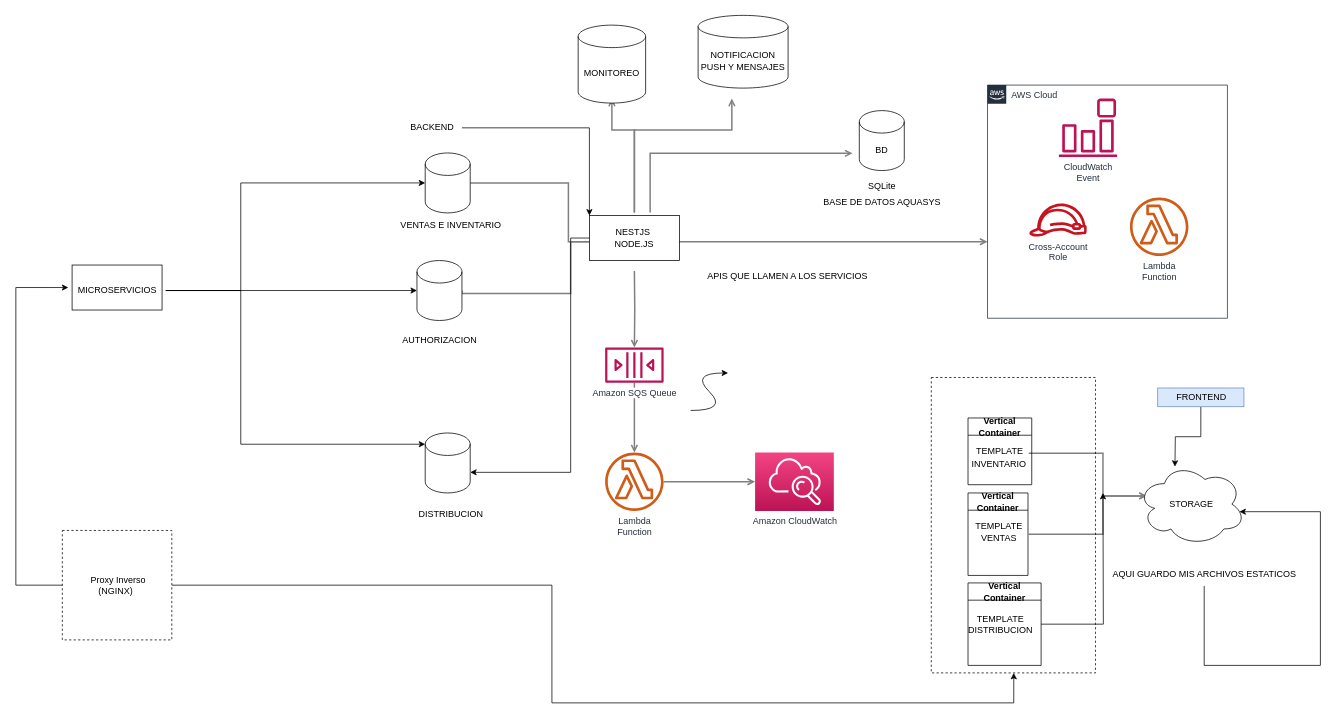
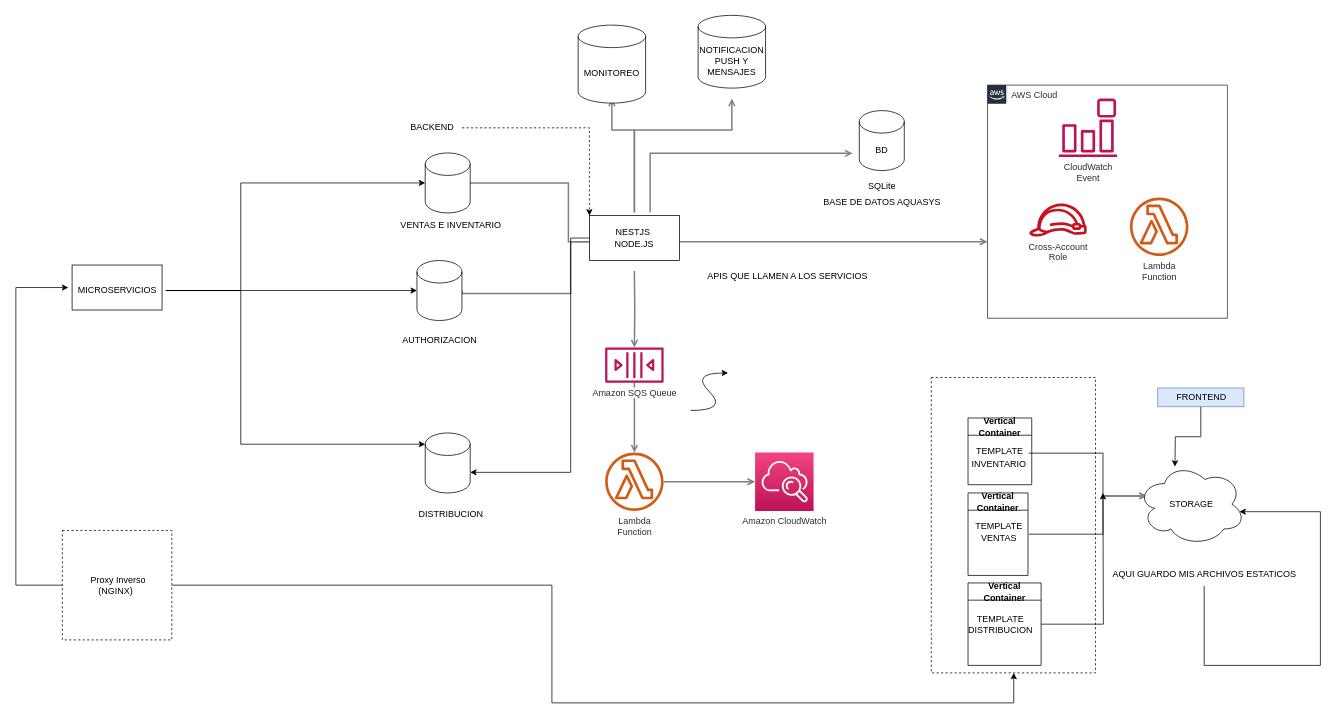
- <mxCell id="58" value="NOTIFICACION PUSH Y MENSAJES" style="shape=cylinder3;whiteSpace=wrap;html=1;boundedLbl=1;backgroundOutline=1;size=15;" vertex="1" parent="1"><mxGeometry x="930" y="20" width="120" height="97" as="geometry" /></mxCell>
+ <mxCell id="58" value="NOTIFICACION PUSH Y MENSAJES" style="shape=cylinder3;whiteSpace=wrap;html=1;boundedLbl=1;backgroundOutline=1;size=15;" vertex="1" parent="1"><mxGeometry x="930" y="20" width="90" height="97" as="geometry" /></mxCell>
- <mxCell id="34" style="edgeStyle=orthogonalEdgeStyle;rounded=0;orthogonalLoop=1;jettySize=auto;html=1;entryX=0;entryY=0;entryDx=0;entryDy=0;" edge="1" parent="1" source="35" target="30"><mxGeometry relative="1" as="geometry" /></mxCell>
+ <mxCell id="34" style="edgeStyle=orthogonalEdgeStyle;rounded=0;orthogonalLoop=1;jettySize=auto;html=1;entryX=0;entryY=0;entryDx=0;entryDy=0;dashed=1;" edge="1" parent="1" source="35" target="30"><mxGeometry relative="1" as="geometry" /></mxCell>
- <mxCell id="16" value="Amazon CloudWatch" style="outlineConnect=0;fontColor=#232F3E;gradientColor=#F34482;gradientDirection=north;fillColor=#BC1356;strokeColor=#ffffff;dashed=0;verticalLabelPosition=bottom;verticalAlign=top;align=center;html=1;fontSize=12;fontStyle=0;aspect=fixed;shape=mxgraph.aws4.resourceIcon;resIcon=mxgraph.aws4.cloudwatch;labelBackgroundColor=#ffffff;" parent="1" vertex="1"><mxGeometry x="1006" y="603" width="105" height="78" as="geometry" /></mxCell>
+ <mxCell id="16" value="Amazon CloudWatch" style="outlineConnect=0;fontColor=#232F3E;gradientColor=#F34482;gradientDirection=north;fillColor=#BC1356;strokeColor=#ffffff;dashed=0;verticalLabelPosition=bottom;verticalAlign=top;align=center;html=1;fontSize=12;fontStyle=0;aspect=fixed;shape=mxgraph.aws4.resourceIcon;resIcon=mxgraph.aws4.cloudwatch;labelBackgroundColor=#ffffff;" parent="1" vertex="1"><mxGeometry x="1006" y="603" width="78" height="78" as="geometry" /></mxCell>
